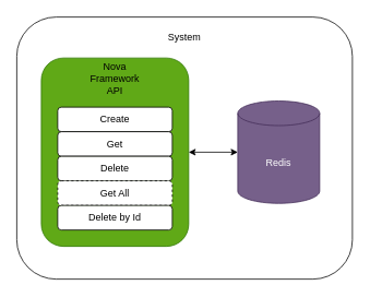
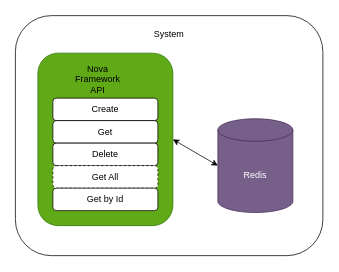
- <mxCell id="9" value="Nova Framework&lt;br&gt;API" style="text;html=1;strokeColor=none;fillColor=none;align=center;verticalAlign=middle;whiteSpace=wrap;rounded=0;" vertex="1" parent="1"><mxGeometry x="110" y="80" width="60" height="30" as="geometry" /></mxCell>
+ <mxCell id="9" value="Nova Framework&lt;br&gt;API" style="text;html=1;strokeColor=none;fillColor=none;align=center;verticalAlign=middle;whiteSpace=wrap;rounded=0;" vertex="1" parent="1"><mxGeometry x="100" y="90" width="60" height="30" as="geometry" /></mxCell>
- <mxCell id="10" value="Redis" style="shape=cylinder3;whiteSpace=wrap;html=1;boundedLbl=1;backgroundOutline=1;size=15;fillColor=#76608a;strokeColor=#432D57;fontColor=#ffffff;" vertex="1" parent="1"><mxGeometry x="290" y="122.5" width="100" height="125" as="geometry" /></mxCell>
+ <mxCell id="10" value="Redis" style="shape=cylinder3;whiteSpace=wrap;html=1;boundedLbl=1;backgroundOutline=1;size=15;fillColor=#76608a;strokeColor=#432D57;fontColor=#ffffff;" vertex="1" parent="1"><mxGeometry x="290" y="157.5" width="100" height="125" as="geometry" /></mxCell>
- <mxCell id="8" value="Delete by Id" style="rounded=1;whiteSpace=wrap;html=1;" vertex="1" parent="1"><mxGeometry x="70" y="250" width="140" height="30" as="geometry" /></mxCell>
+ <mxCell id="8" value="Get by Id" style="rounded=1;whiteSpace=wrap;html=1;" vertex="1" parent="1"><mxGeometry x="70" y="250" width="140" height="30" as="geometry" /></mxCell>
